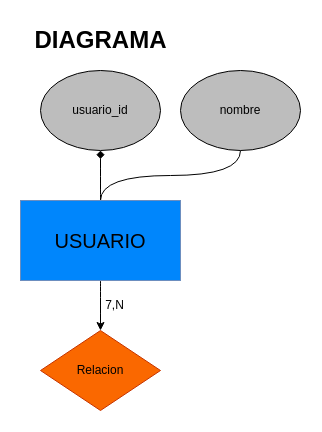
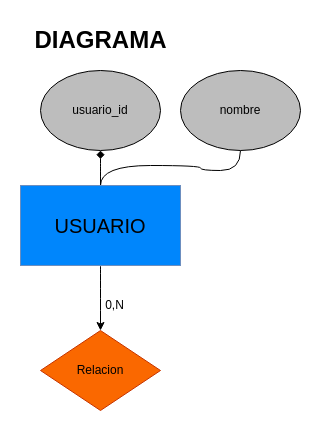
- <mxCell id="5" value="&lt;font style=&quot;font-size: 20px;&quot;&gt;USUARIO&lt;/font&gt;" style="rounded=0;whiteSpace=wrap;html=1;fillColor=#0086FC;strokeColor=#6c8ebf;" vertex="1" parent="1"><mxGeometry x="20" y="200" width="160" height="80" as="geometry" /></mxCell>
+ <mxCell id="5" value="&lt;font style=&quot;font-size: 20px;&quot;&gt;USUARIO&lt;/font&gt;" style="rounded=0;whiteSpace=wrap;html=1;fillColor=#0086FC;strokeColor=#6c8ebf;" vertex="1" parent="1"><mxGeometry x="20" y="185" width="160" height="80" as="geometry" /></mxCell>
- <mxCell id="10" value="7,N" style="text;html=1;align=center;verticalAlign=middle;resizable=0;points=[];autosize=1;strokeColor=none;fillColor=none;" vertex="1" parent="1"><mxGeometry x="94" y="290" width="40" height="30" as="geometry" /></mxCell>
+ <mxCell id="10" value="0,N" style="text;html=1;align=center;verticalAlign=middle;resizable=0;points=[];autosize=1;strokeColor=none;fillColor=none;" vertex="1" parent="1"><mxGeometry x="94" y="290" width="40" height="30" as="geometry" /></mxCell>
